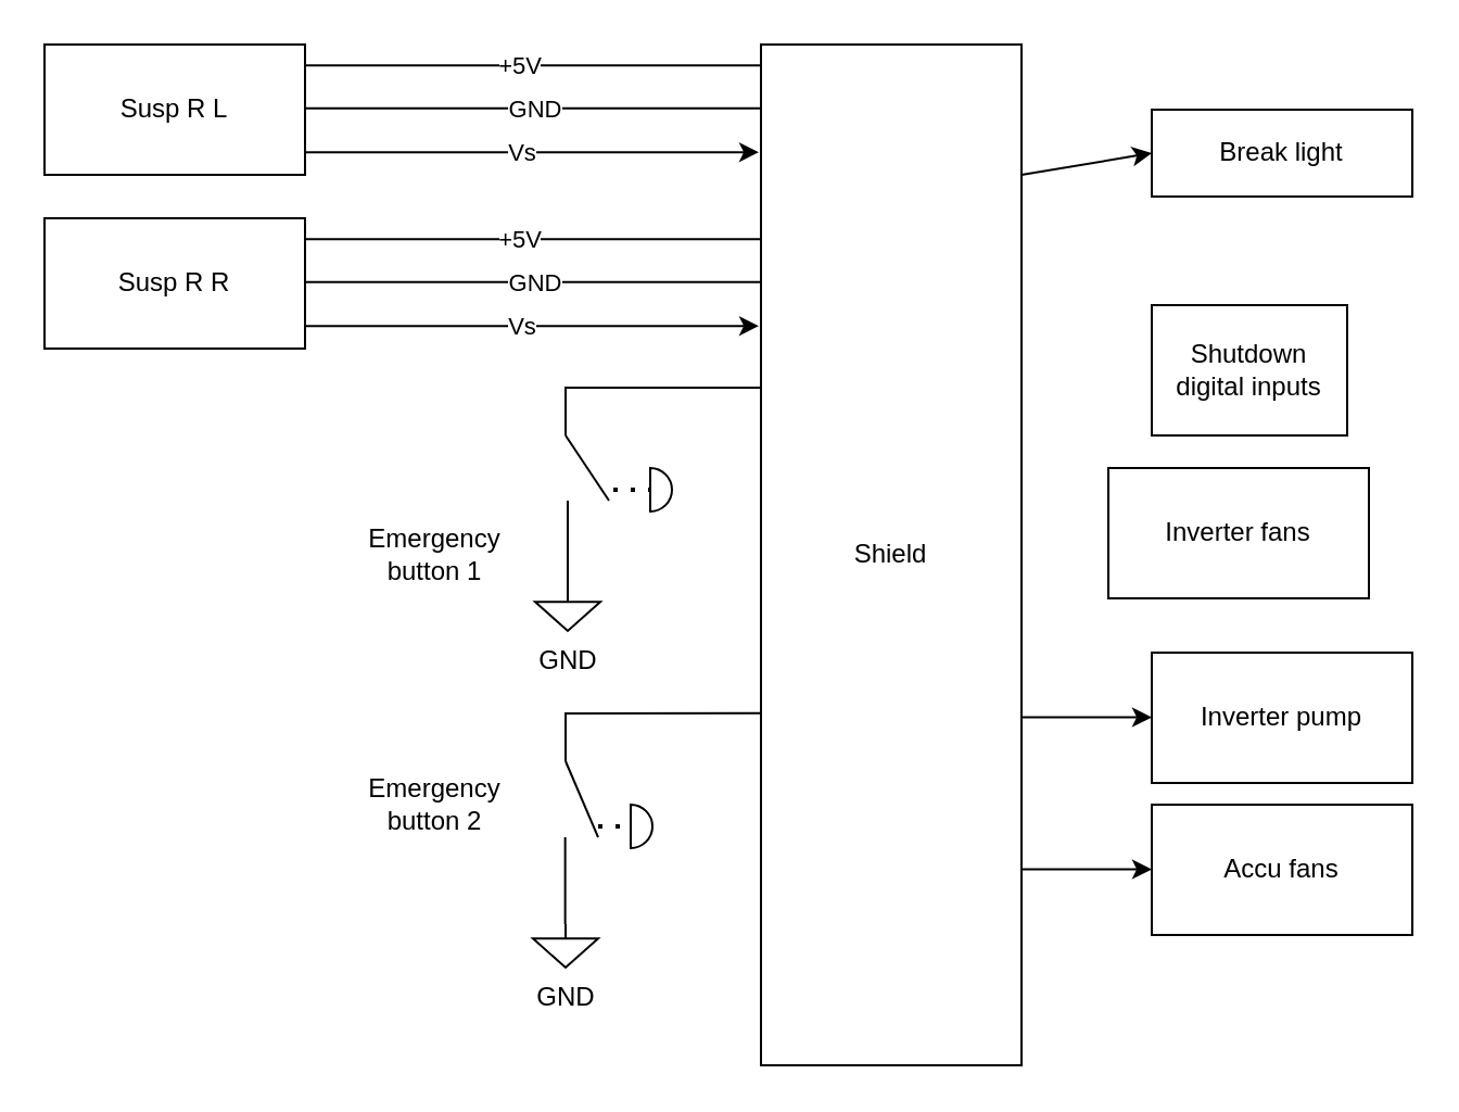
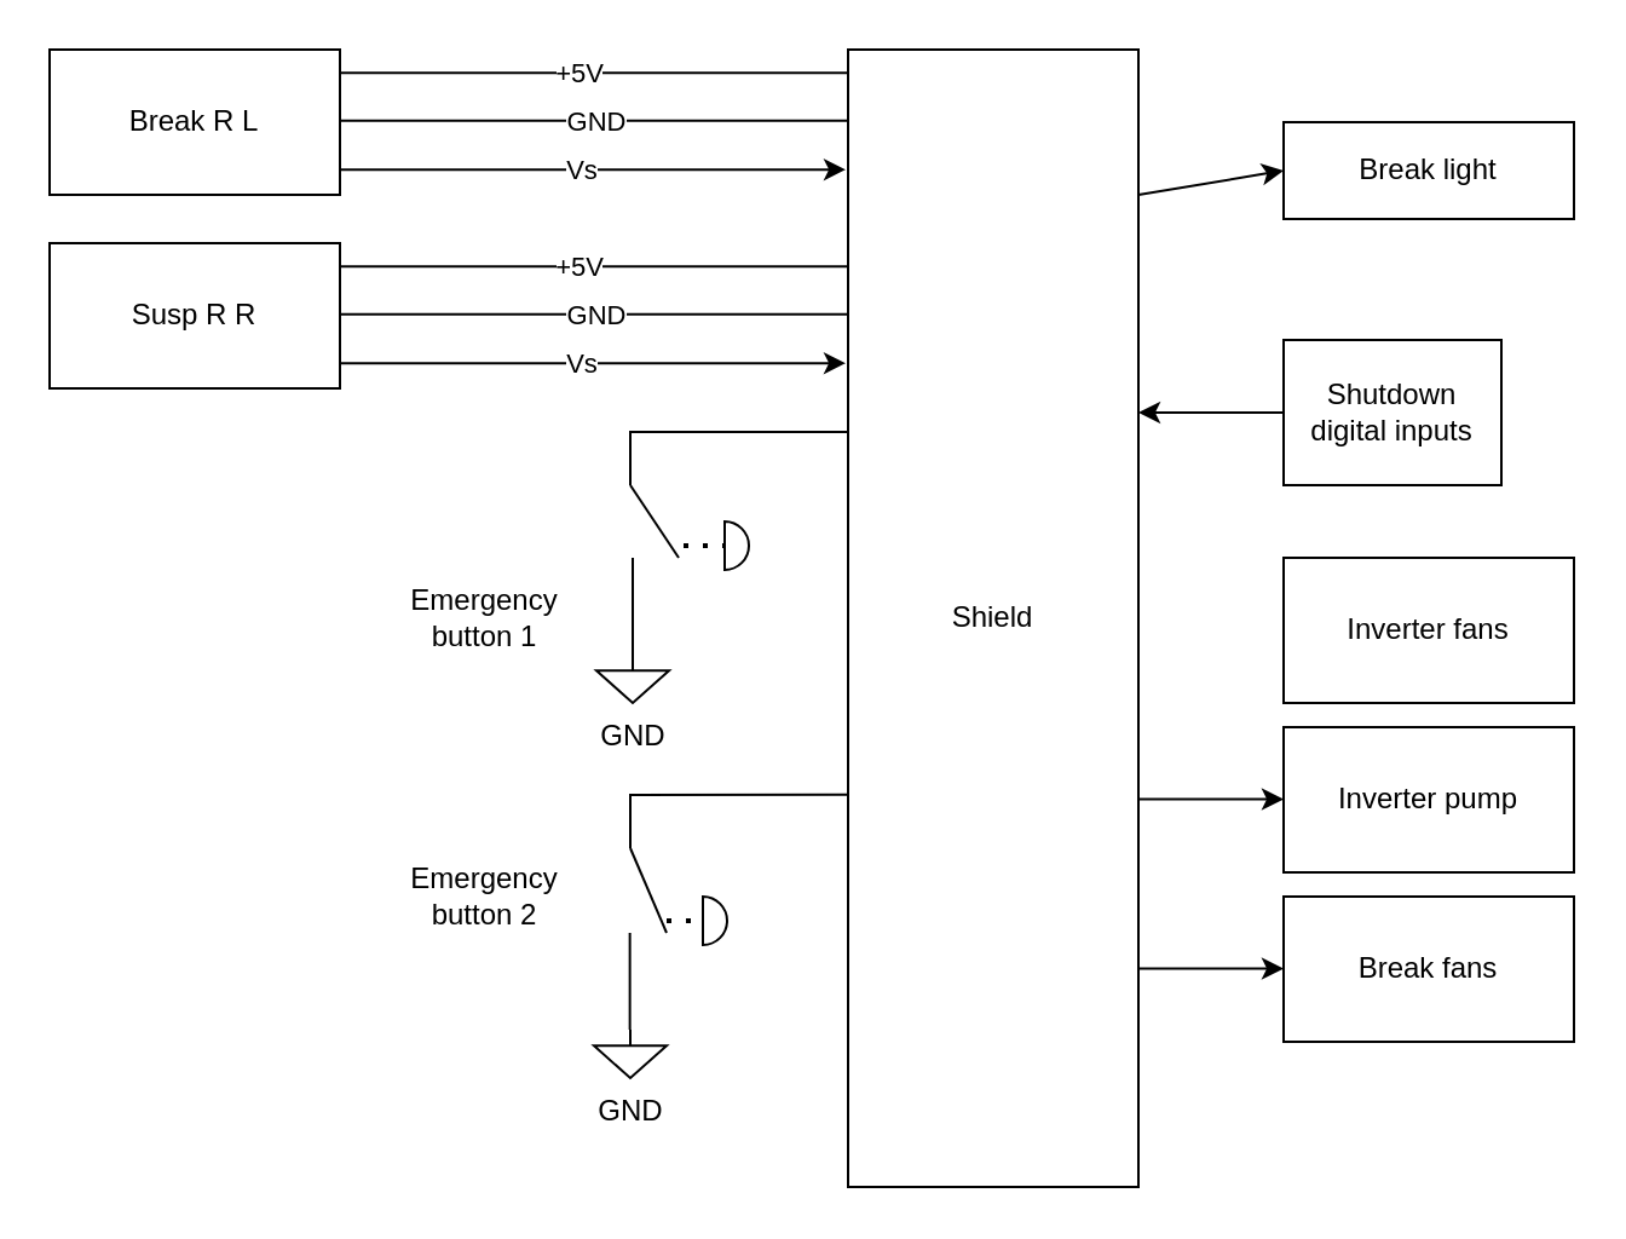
- <mxCell id="2" value="Susp R L" style="rounded=0;whiteSpace=wrap;html=1;" parent="1" vertex="1"><mxGeometry x="20" y="20" width="120" height="60" as="geometry" /></mxCell>
+ <mxCell id="2" value="Break R L" style="rounded=0;whiteSpace=wrap;html=1;" parent="1" vertex="1"><mxGeometry x="20" y="20" width="120" height="60" as="geometry" /></mxCell>
+ <mxCell id="19" value="" style="edgeStyle=orthogonalEdgeStyle;rounded=0;orthogonalLoop=1;jettySize=auto;html=1;" edge="1" parent="1" source="20" target="4"><mxGeometry relative="1" as="geometry"><Array as="points"><mxPoint x="490" y="170" /><mxPoint x="490" y="170" /></Array></mxGeometry></mxCell>
- <mxCell id="21" value="Inverter fans" style="rounded=0;whiteSpace=wrap;html=1;" vertex="1" parent="1"><mxGeometry x="510" y="215" width="120" height="60" as="geometry" /></mxCell>
+ <mxCell id="21" value="Inverter fans" style="rounded=0;whiteSpace=wrap;html=1;" vertex="1" parent="1"><mxGeometry x="530" y="230" width="120" height="60" as="geometry" /></mxCell>
- <mxCell id="23" value="Accu fans" style="rounded=0;whiteSpace=wrap;html=1;" vertex="1" parent="1"><mxGeometry x="530" y="370" width="120" height="60" as="geometry" /></mxCell>
+ <mxCell id="23" value="Break fans" style="rounded=0;whiteSpace=wrap;html=1;" vertex="1" parent="1"><mxGeometry x="530" y="370" width="120" height="60" as="geometry" /></mxCell>
